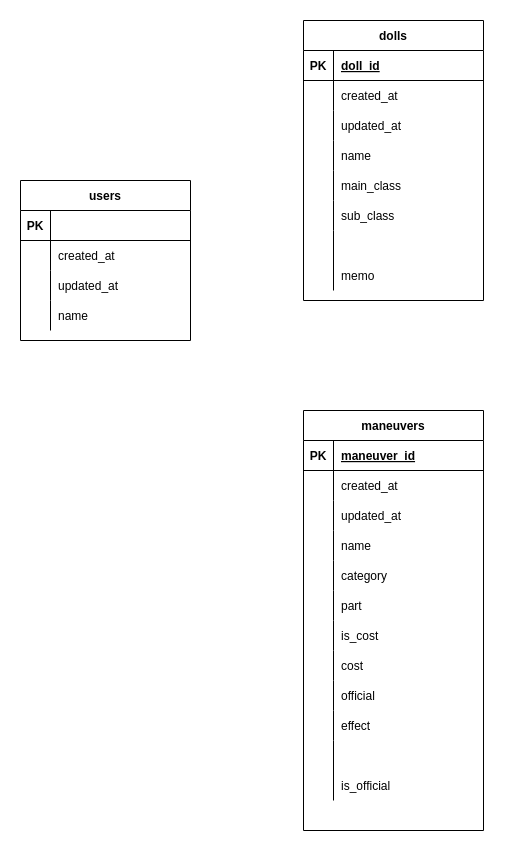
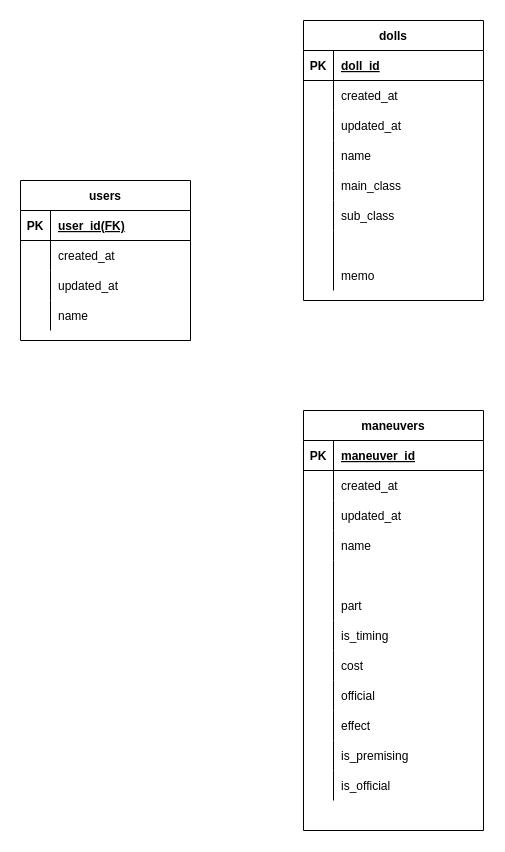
+ <mxCell id="5" value="user_id(FK)" style="shape=partialRectangle;connectable=0;fillColor=none;top=0;left=0;bottom=0;right=0;align=left;spacingLeft=6;fontStyle=5;overflow=hidden;" vertex="1" parent="3"><mxGeometry x="30" width="140" height="30" as="geometry"><mxRectangle width="140" height="30" as="alternateBounds" /></mxGeometry></mxCell>
- <mxCell id="54" value="category" style="shape=partialRectangle;connectable=0;fillColor=none;top=0;left=0;bottom=0;right=0;align=left;spacingLeft=6;overflow=hidden;" vertex="1" parent="52"><mxGeometry x="30" width="150" height="30" as="geometry"><mxRectangle width="150" height="30" as="alternateBounds" /></mxGeometry></mxCell>
- <mxCell id="60" value="is_cost" style="shape=partialRectangle;connectable=0;fillColor=none;top=0;left=0;bottom=0;right=0;align=left;spacingLeft=6;overflow=hidden;" vertex="1" parent="58"><mxGeometry x="30" width="150" height="30" as="geometry"><mxRectangle width="150" height="30" as="alternateBounds" /></mxGeometry></mxCell>
+ <mxCell id="60" value="is_timing" style="shape=partialRectangle;connectable=0;fillColor=none;top=0;left=0;bottom=0;right=0;align=left;spacingLeft=6;overflow=hidden;" vertex="1" parent="58"><mxGeometry x="30" width="150" height="30" as="geometry"><mxRectangle width="150" height="30" as="alternateBounds" /></mxGeometry></mxCell>
+ <mxCell id="72" value="is_premising" style="shape=partialRectangle;connectable=0;fillColor=none;top=0;left=0;bottom=0;right=0;align=left;spacingLeft=6;overflow=hidden;" vertex="1" parent="70"><mxGeometry x="30" width="150" height="30" as="geometry"><mxRectangle width="150" height="30" as="alternateBounds" /></mxGeometry></mxCell>
